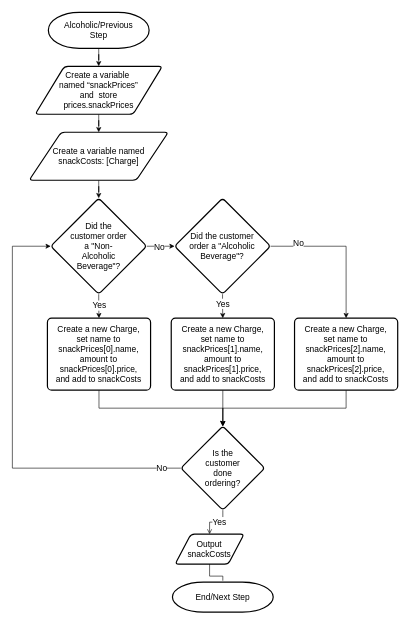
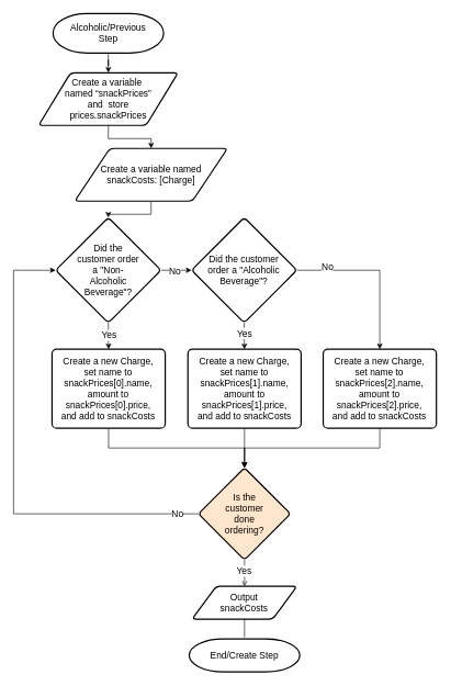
- <mxCell id="15" value="&lt;div style=&quot;font-size: 14px;&quot;&gt;Create a variable named &lt;br style=&quot;font-size: 14px;&quot;&gt;snackCosts: [Charge]&lt;/div&gt;" style="shape=parallelogram;html=1;strokeWidth=2;perimeter=parallelogramPerimeter;whiteSpace=wrap;rounded=1;arcSize=12;size=0.23;spacing=20;spacingTop=0;spacingBottom=0;spacingLeft=15;spacingRight=15;fontSize=14;" parent="1" vertex="1"><mxGeometry x="48" y="220" width="232" height="80" as="geometry" /></mxCell>
+ <mxCell id="15" value="&lt;div style=&quot;font-size: 14px;&quot;&gt;Create a variable named &lt;br style=&quot;font-size: 14px;&quot;&gt;snackCosts: [Charge]&lt;/div&gt;" style="shape=parallelogram;html=1;strokeWidth=2;perimeter=parallelogramPerimeter;whiteSpace=wrap;rounded=1;arcSize=12;size=0.23;spacing=20;spacingTop=0;spacingBottom=0;spacingLeft=15;spacingRight=15;fontSize=14;" parent="1" vertex="1"><mxGeometry x="113" y="225" width="232" height="80" as="geometry" /></mxCell>
- <mxCell id="26" value="&lt;p style=&quot;line-height: 120%; font-size: 14px;&quot;&gt;Is the customer done ordering?&lt;br style=&quot;font-size: 14px;&quot;&gt;&lt;/p&gt;" style="rhombus;whiteSpace=wrap;html=1;strokeWidth=2;rounded=1;arcSize=12;verticalAlign=middle;horizontal=1;spacing=21;spacingBottom=5;spacingTop=5;spacingLeft=5;spacingRight=5;fontSize=14;" parent="1" vertex="1"><mxGeometry x="300.88" y="710" width="140" height="140" as="geometry" /></mxCell>
+ <mxCell id="26" value="&lt;p style=&quot;line-height: 120%; font-size: 14px;&quot;&gt;Is the customer done ordering?&lt;br style=&quot;font-size: 14px;&quot;&gt;&lt;/p&gt;" style="rhombus;whiteSpace=wrap;html=1;strokeWidth=2;rounded=1;arcSize=12;verticalAlign=middle;horizontal=1;spacing=21;spacingBottom=5;spacingTop=5;spacingLeft=5;spacingRight=5;fontSize=14;fillColor=#ffe6cc;" parent="1" vertex="1"><mxGeometry x="300.88" y="710" width="140" height="140" as="geometry" /></mxCell>
- <mxCell id="17" value="&lt;div&gt;Output snackCosts&lt;/div&gt;" style="shape=parallelogram;html=1;strokeWidth=2;perimeter=parallelogramPerimeter;whiteSpace=wrap;rounded=1;arcSize=12;size=0.23;spacing=20;spacingTop=20;spacingBottom=20;spacingLeft=30;spacingRight=30;fontSize=14;" parent="1" vertex="1"><mxGeometry x="291.32" y="890" width="115" height="50" as="geometry" /></mxCell>
+ <mxCell id="17" value="&lt;div&gt;Output snackCosts&lt;/div&gt;" style="shape=parallelogram;html=1;strokeWidth=2;perimeter=parallelogramPerimeter;whiteSpace=wrap;rounded=1;arcSize=12;size=0.23;spacing=20;spacingTop=20;spacingBottom=20;spacingLeft=30;spacingRight=30;fontSize=14;" parent="1" vertex="1"><mxGeometry x="291.32" y="890" width="159.12" height="50" as="geometry" /></mxCell>
- <mxCell id="21" value="End/Next Step" style="strokeWidth=2;html=1;shape=mxgraph.flowchart.terminator;whiteSpace=wrap;spacing=20;spacingTop=5;spacingBottom=5;spacingLeft=5;spacingRight=5;fontSize=14;" parent="1" vertex="1"><mxGeometry x="286.88" y="970" width="168" height="50" as="geometry" /></mxCell>
+ <mxCell id="21" value="End/Create Step" style="strokeWidth=2;html=1;shape=mxgraph.flowchart.terminator;whiteSpace=wrap;spacing=20;spacingTop=5;spacingBottom=5;spacingLeft=5;spacingRight=5;fontSize=14;" parent="1" vertex="1"><mxGeometry x="286.88" y="970" width="168" height="50" as="geometry" /></mxCell>
